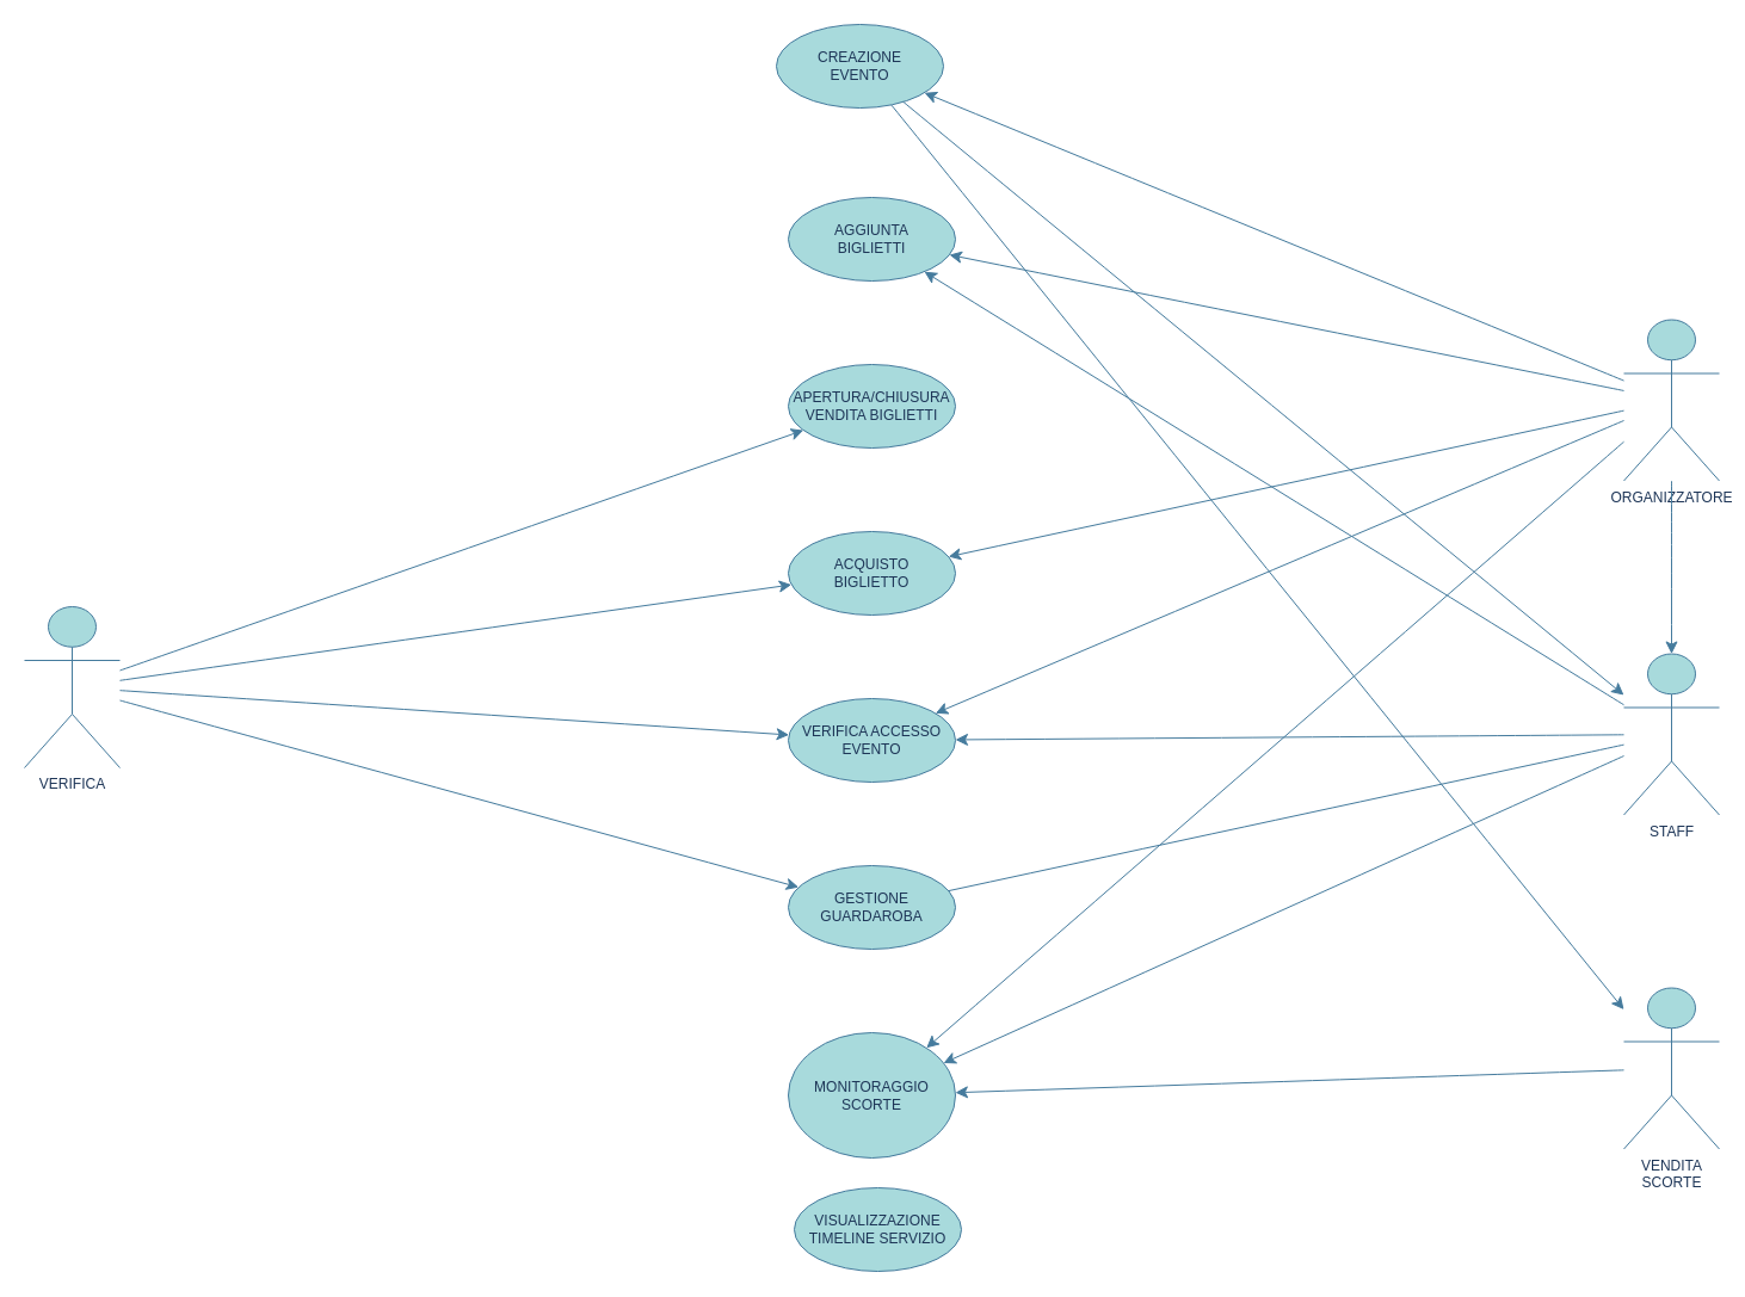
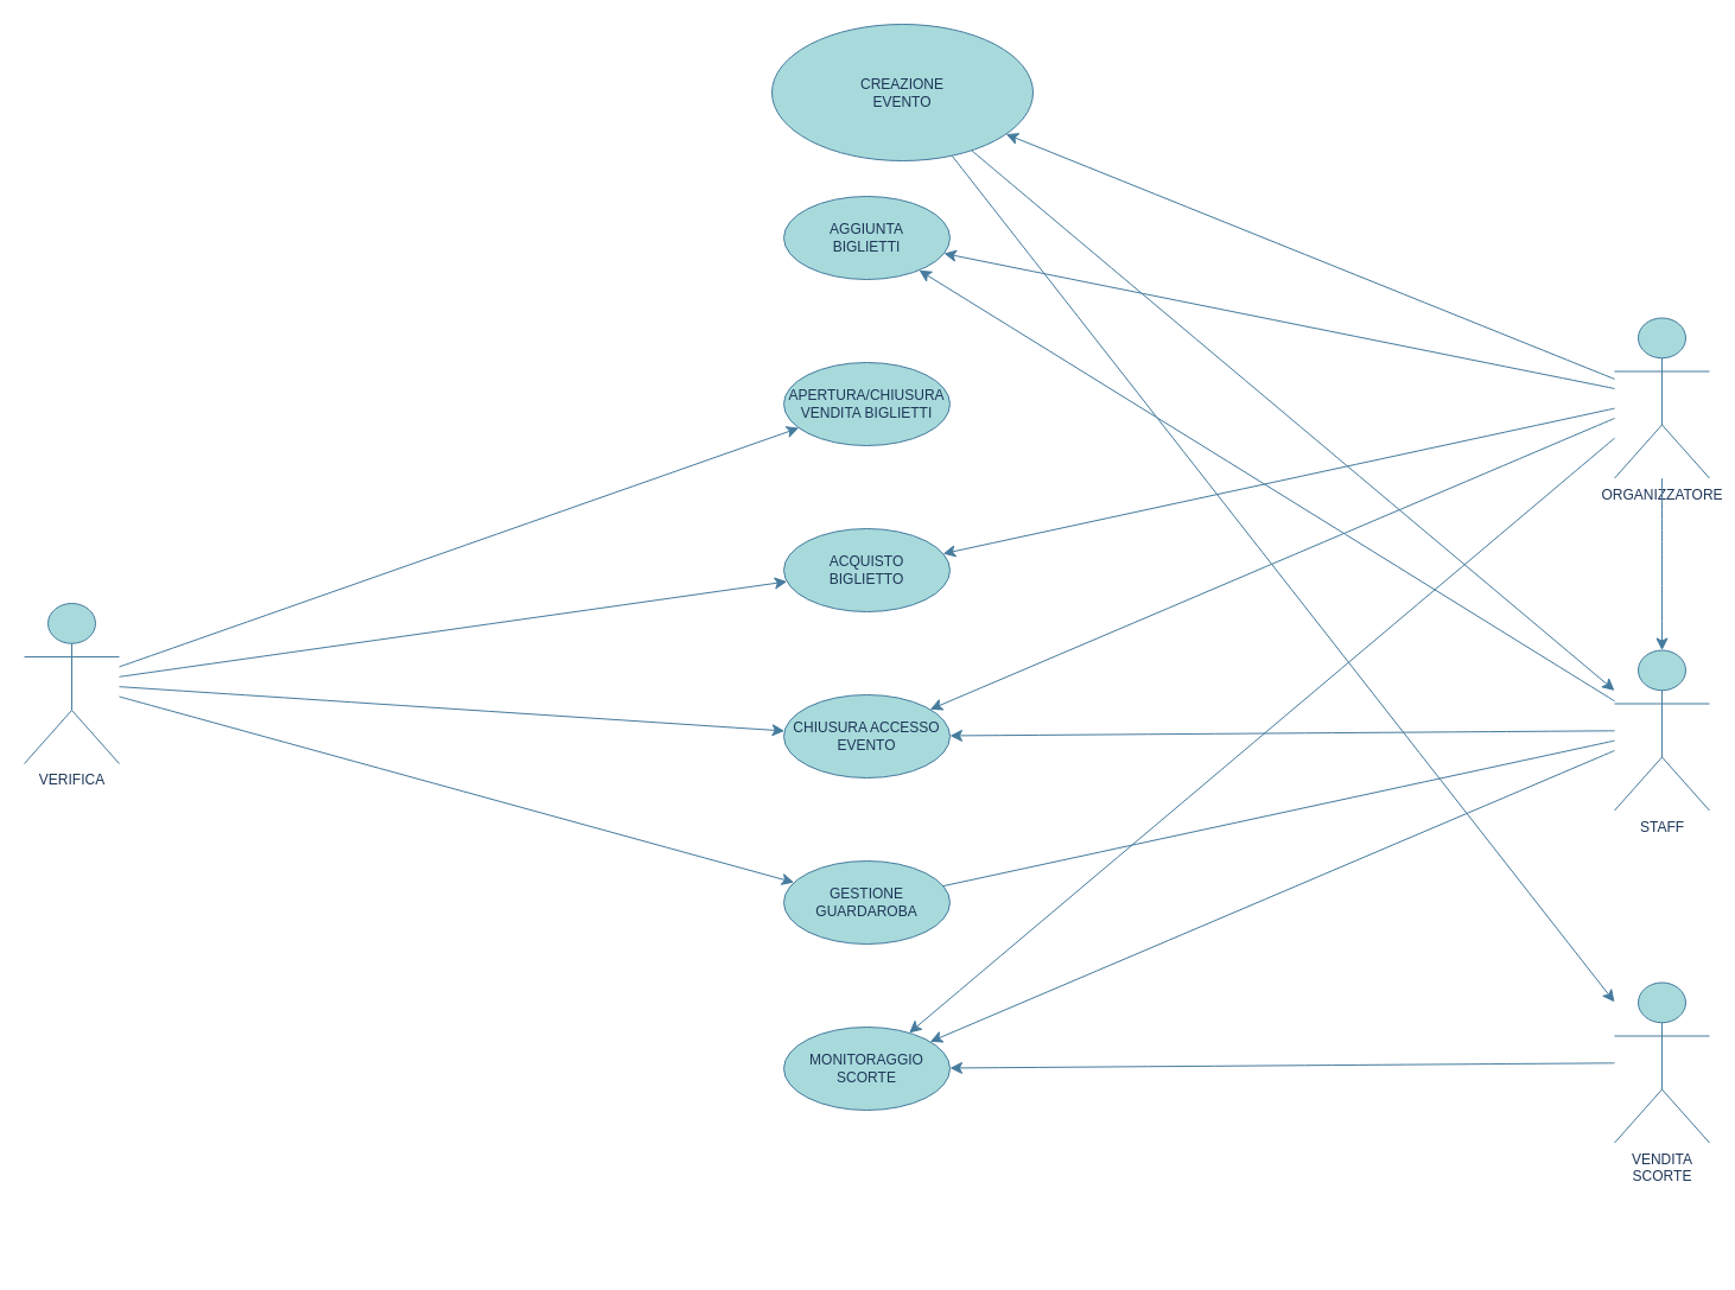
- <mxCell id="2" value="CREAZIONE&lt;div&gt;EVENTO&lt;/div&gt;" style="ellipse;whiteSpace=wrap;html=1;labelBackgroundColor=none;fillColor=#A8DADC;strokeColor=#457B9D;fontColor=#1D3557;" vertex="1" parent="1"><mxGeometry x="650" y="20" width="140" height="70" as="geometry" /></mxCell>
+ <mxCell id="2" value="CREAZIONE&lt;div&gt;EVENTO&lt;/div&gt;" style="ellipse;whiteSpace=wrap;html=1;labelBackgroundColor=none;fillColor=#A8DADC;strokeColor=#457B9D;fontColor=#1D3557;" vertex="1" parent="1"><mxGeometry x="650" y="20" width="220" height="115" as="geometry" /></mxCell>
- <mxCell id="6" value="VERIFICA ACCESSO&lt;div&gt;EVENTO&lt;/div&gt;" style="ellipse;whiteSpace=wrap;html=1;labelBackgroundColor=none;fillColor=#A8DADC;strokeColor=#457B9D;fontColor=#1D3557;" vertex="1" parent="1"><mxGeometry x="660" y="585" width="140" height="70" as="geometry" /></mxCell>
+ <mxCell id="6" value="CHIUSURA ACCESSO&lt;div&gt;EVENTO&lt;/div&gt;" style="ellipse;whiteSpace=wrap;html=1;labelBackgroundColor=none;fillColor=#A8DADC;strokeColor=#457B9D;fontColor=#1D3557;" vertex="1" parent="1"><mxGeometry x="660" y="585" width="140" height="70" as="geometry" /></mxCell>
- <mxCell id="8" value="MONITORAGGIO&lt;div&gt;SCORTE&lt;/div&gt;" style="ellipse;whiteSpace=wrap;html=1;labelBackgroundColor=none;fillColor=#A8DADC;strokeColor=#457B9D;fontColor=#1D3557;" vertex="1" parent="1"><mxGeometry x="660" y="865" width="140" height="105" as="geometry" /></mxCell>
+ <mxCell id="8" value="MONITORAGGIO&lt;div&gt;SCORTE&lt;/div&gt;" style="ellipse;whiteSpace=wrap;html=1;labelBackgroundColor=none;fillColor=#A8DADC;strokeColor=#457B9D;fontColor=#1D3557;" vertex="1" parent="1"><mxGeometry x="660" y="865" width="140" height="70" as="geometry" /></mxCell>
- <mxCell id="9" value="VISUALIZZAZIONE&lt;div&gt;TIMELINE SERVIZIO&lt;/div&gt;" style="ellipse;whiteSpace=wrap;html=1;labelBackgroundColor=none;fillColor=#A8DADC;strokeColor=#457B9D;fontColor=#1D3557;" vertex="1" parent="1"><mxGeometry x="665" y="995" width="140" height="70" as="geometry" /></mxCell>
